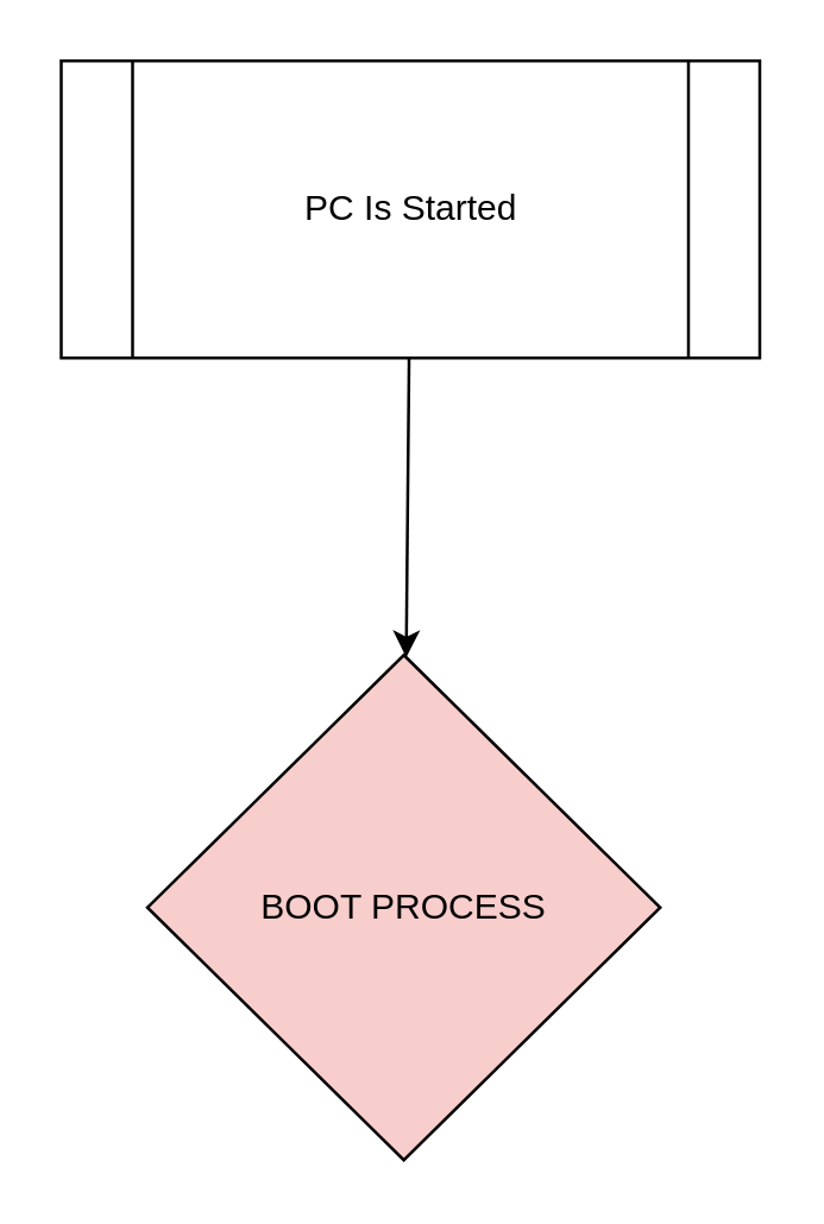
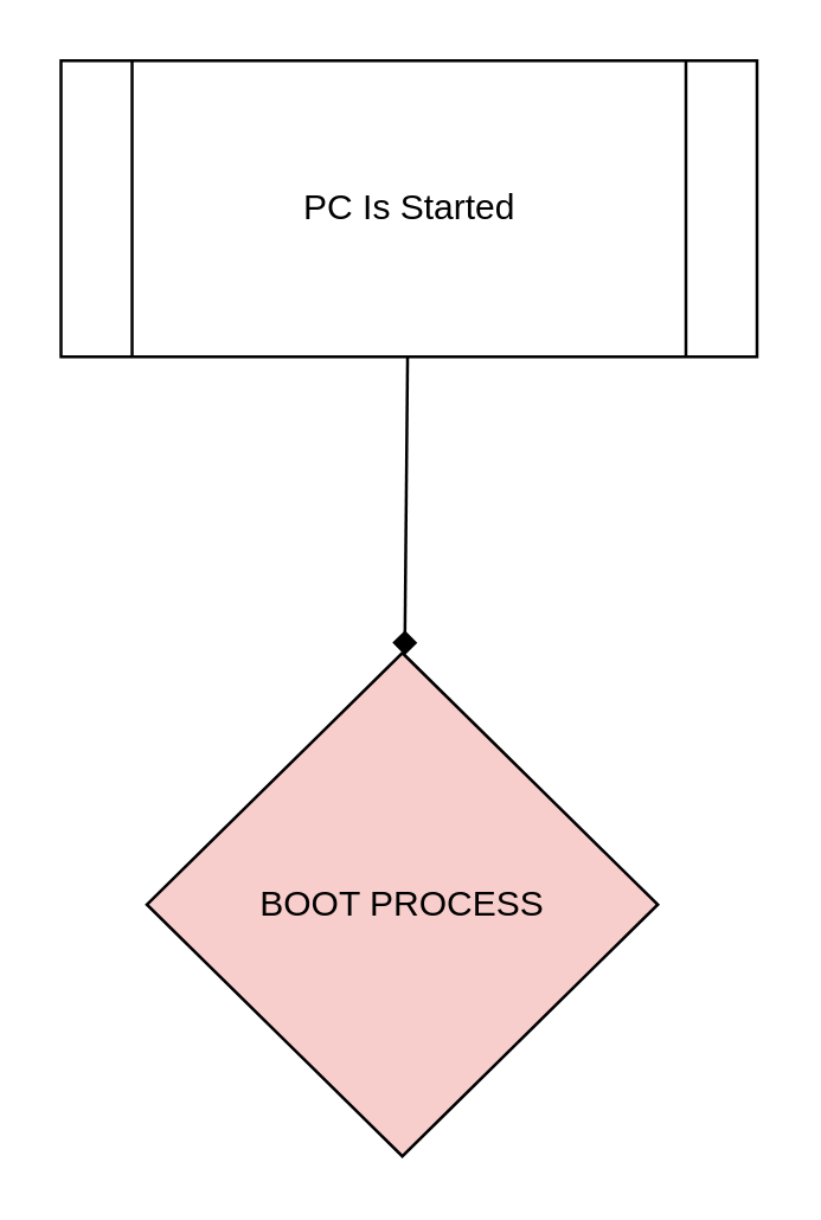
- <mxCell id="2" value="" style="edgeStyle=none;html=1;" edge="1" parent="1" source="3" target="4"><mxGeometry relative="1" as="geometry" /></mxCell>
+ <mxCell id="2" value="" style="edgeStyle=none;html=1;endArrow=diamond;" edge="1" parent="1" source="3" target="4"><mxGeometry relative="1" as="geometry" /></mxCell>
